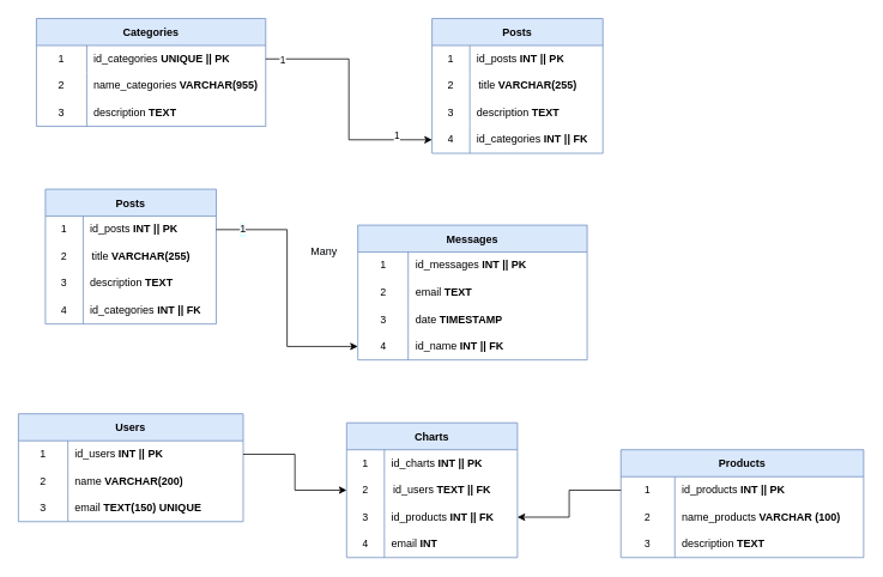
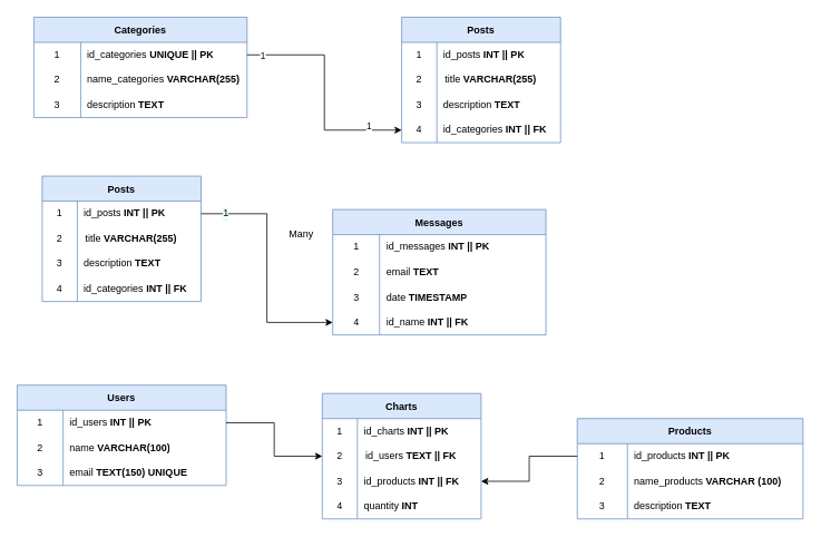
- <mxCell id="22" value="&lt;span style=&quot;&quot;&gt;name_categories&amp;nbsp;&lt;/span&gt;&lt;b style=&quot;border-color: var(--border-color);&quot;&gt;VARCHAR(955)&lt;/b&gt;" style="shape=partialRectangle;html=1;whiteSpace=wrap;connectable=0;fillColor=none;top=0;left=0;bottom=0;right=0;align=left;spacingLeft=6;overflow=hidden;" parent="20" vertex="1"><mxGeometry x="56" width="199" height="30" as="geometry"><mxRectangle width="199" height="30" as="alternateBounds" /></mxGeometry></mxCell>
+ <mxCell id="22" value="&lt;span style=&quot;&quot;&gt;name_categories&amp;nbsp;&lt;/span&gt;&lt;b style=&quot;border-color: var(--border-color);&quot;&gt;VARCHAR(255)&lt;/b&gt;" style="shape=partialRectangle;html=1;whiteSpace=wrap;connectable=0;fillColor=none;top=0;left=0;bottom=0;right=0;align=left;spacingLeft=6;overflow=hidden;" parent="20" vertex="1"><mxGeometry x="56" width="199" height="30" as="geometry"><mxRectangle width="199" height="30" as="alternateBounds" /></mxGeometry></mxCell>
- <mxCell id="74" value="name &lt;b&gt;VARCHAR(200)&lt;/b&gt;" style="shape=partialRectangle;html=1;whiteSpace=wrap;connectable=0;fillColor=none;top=0;left=0;bottom=0;right=0;align=left;spacingLeft=6;overflow=hidden;" parent="72" vertex="1"><mxGeometry x="55" width="195" height="30" as="geometry"><mxRectangle width="195" height="30" as="alternateBounds" /></mxGeometry></mxCell>
+ <mxCell id="74" value="name &lt;b&gt;VARCHAR(100)&lt;/b&gt;" style="shape=partialRectangle;html=1;whiteSpace=wrap;connectable=0;fillColor=none;top=0;left=0;bottom=0;right=0;align=left;spacingLeft=6;overflow=hidden;" parent="72" vertex="1"><mxGeometry x="55" width="195" height="30" as="geometry"><mxRectangle width="195" height="30" as="alternateBounds" /></mxGeometry></mxCell>
- <mxCell id="90" value="email &lt;b&gt;INT&lt;/b&gt;" style="shape=partialRectangle;html=1;whiteSpace=wrap;connectable=0;fillColor=none;top=0;left=0;bottom=0;right=0;align=left;spacingLeft=6;overflow=hidden;" parent="88" vertex="1"><mxGeometry x="42" width="148" height="30" as="geometry"><mxRectangle width="148" height="30" as="alternateBounds" /></mxGeometry></mxCell>
+ <mxCell id="90" value="quantity &lt;b&gt;INT&lt;/b&gt;" style="shape=partialRectangle;html=1;whiteSpace=wrap;connectable=0;fillColor=none;top=0;left=0;bottom=0;right=0;align=left;spacingLeft=6;overflow=hidden;" parent="88" vertex="1"><mxGeometry x="42" width="148" height="30" as="geometry"><mxRectangle width="148" height="30" as="alternateBounds" /></mxGeometry></mxCell>
